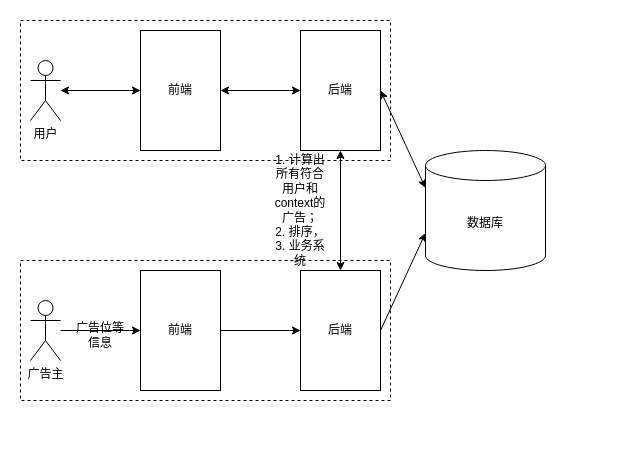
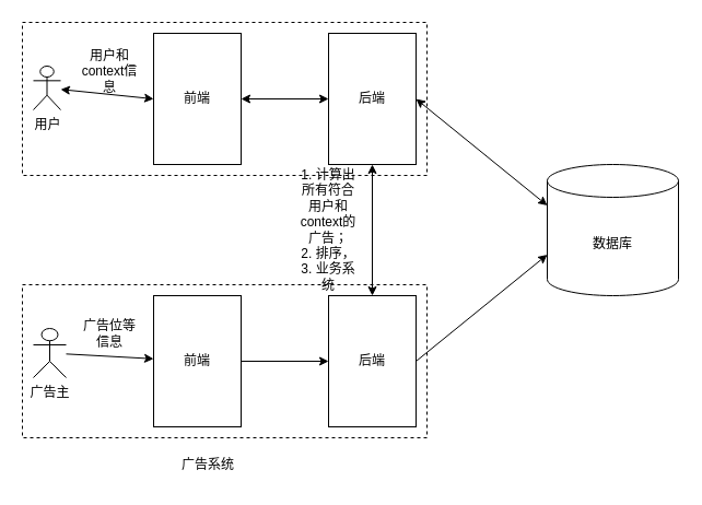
+ <mxCell id="16" value="用户和context信息" style="text;html=1;strokeColor=none;fillColor=none;align=center;verticalAlign=middle;whiteSpace=wrap;rounded=0;" vertex="1" parent="1"><mxGeometry x="70" y="50" width="60" height="30" as="geometry" /></mxCell>
- <mxCell id="2" value="用户" style="shape=umlActor;verticalLabelPosition=bottom;verticalAlign=top;html=1;outlineConnect=0;" vertex="1" parent="1"><mxGeometry x="30" y="60" width="30" height="60" as="geometry" /></mxCell>
+ <mxCell id="2" value="用户" style="shape=umlActor;verticalLabelPosition=bottom;verticalAlign=top;html=1;outlineConnect=0;" vertex="1" parent="1"><mxGeometry x="30" y="60" width="25" height="40" as="geometry" /></mxCell>
- <mxCell id="6" value="数据库" style="shape=cylinder3;whiteSpace=wrap;html=1;boundedLbl=1;backgroundOutline=1;size=15;" vertex="1" parent="1"><mxGeometry x="425" y="150" width="120" height="120" as="geometry" /></mxCell>
+ <mxCell id="6" value="数据库" style="shape=cylinder3;whiteSpace=wrap;html=1;boundedLbl=1;backgroundOutline=1;size=15;" vertex="1" parent="1"><mxGeometry x="500" y="150" width="120" height="120" as="geometry" /></mxCell>
- <mxCell id="3" value="广告主" style="shape=umlActor;verticalLabelPosition=bottom;verticalAlign=top;html=1;outlineConnect=0;" vertex="1" parent="1"><mxGeometry x="30" y="300" width="30" height="60" as="geometry" /></mxCell>
+ <mxCell id="3" value="广告主" style="shape=umlActor;verticalLabelPosition=bottom;verticalAlign=top;html=1;outlineConnect=0;" vertex="1" parent="1"><mxGeometry x="30" y="300" width="30" height="45" as="geometry" /></mxCell>
- <mxCell id="18" value="广告位等信息" style="text;html=1;strokeColor=none;fillColor=none;align=center;verticalAlign=middle;whiteSpace=wrap;rounded=0;" vertex="1" parent="1"><mxGeometry x="70" y="320" width="60" height="30" as="geometry" /></mxCell>
+ <mxCell id="18" value="广告位等信息" style="text;html=1;strokeColor=none;fillColor=none;align=center;verticalAlign=middle;whiteSpace=wrap;rounded=0;" vertex="1" parent="1"><mxGeometry x="70" y="290" width="60" height="30" as="geometry" /></mxCell>
+ <mxCell id="21" value="广告系统" style="text;html=1;strokeColor=none;fillColor=none;align=center;verticalAlign=middle;whiteSpace=wrap;rounded=0;dashed=1;" vertex="1" parent="1"><mxGeometry x="160" y="410" width="60" height="30" as="geometry" /></mxCell>
